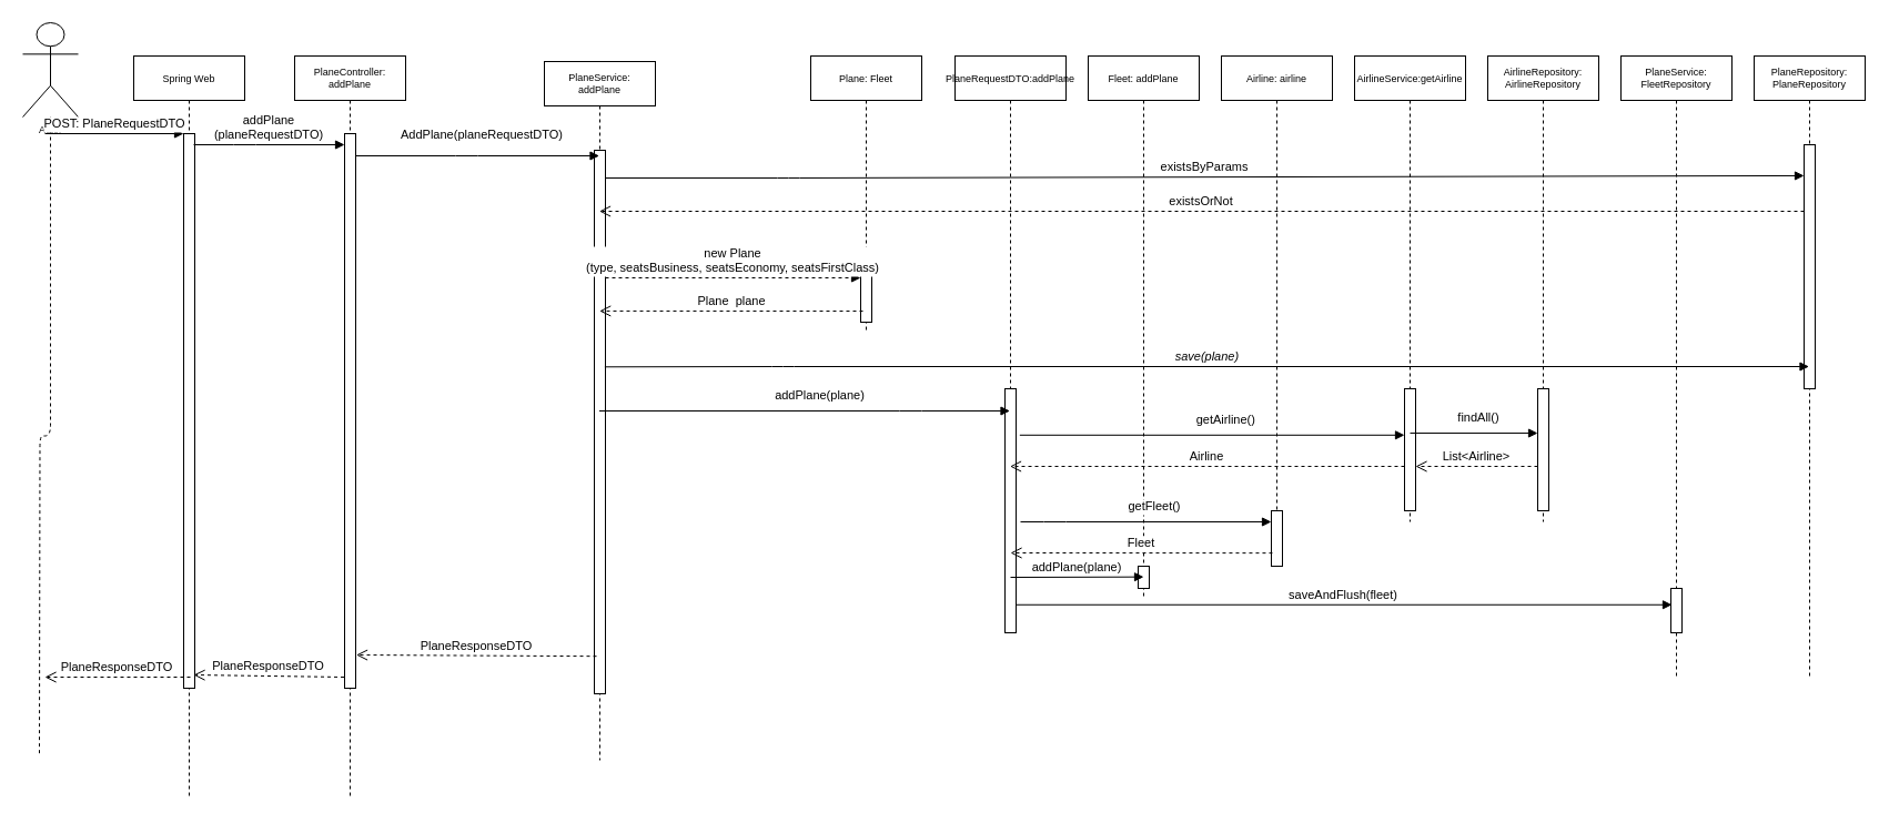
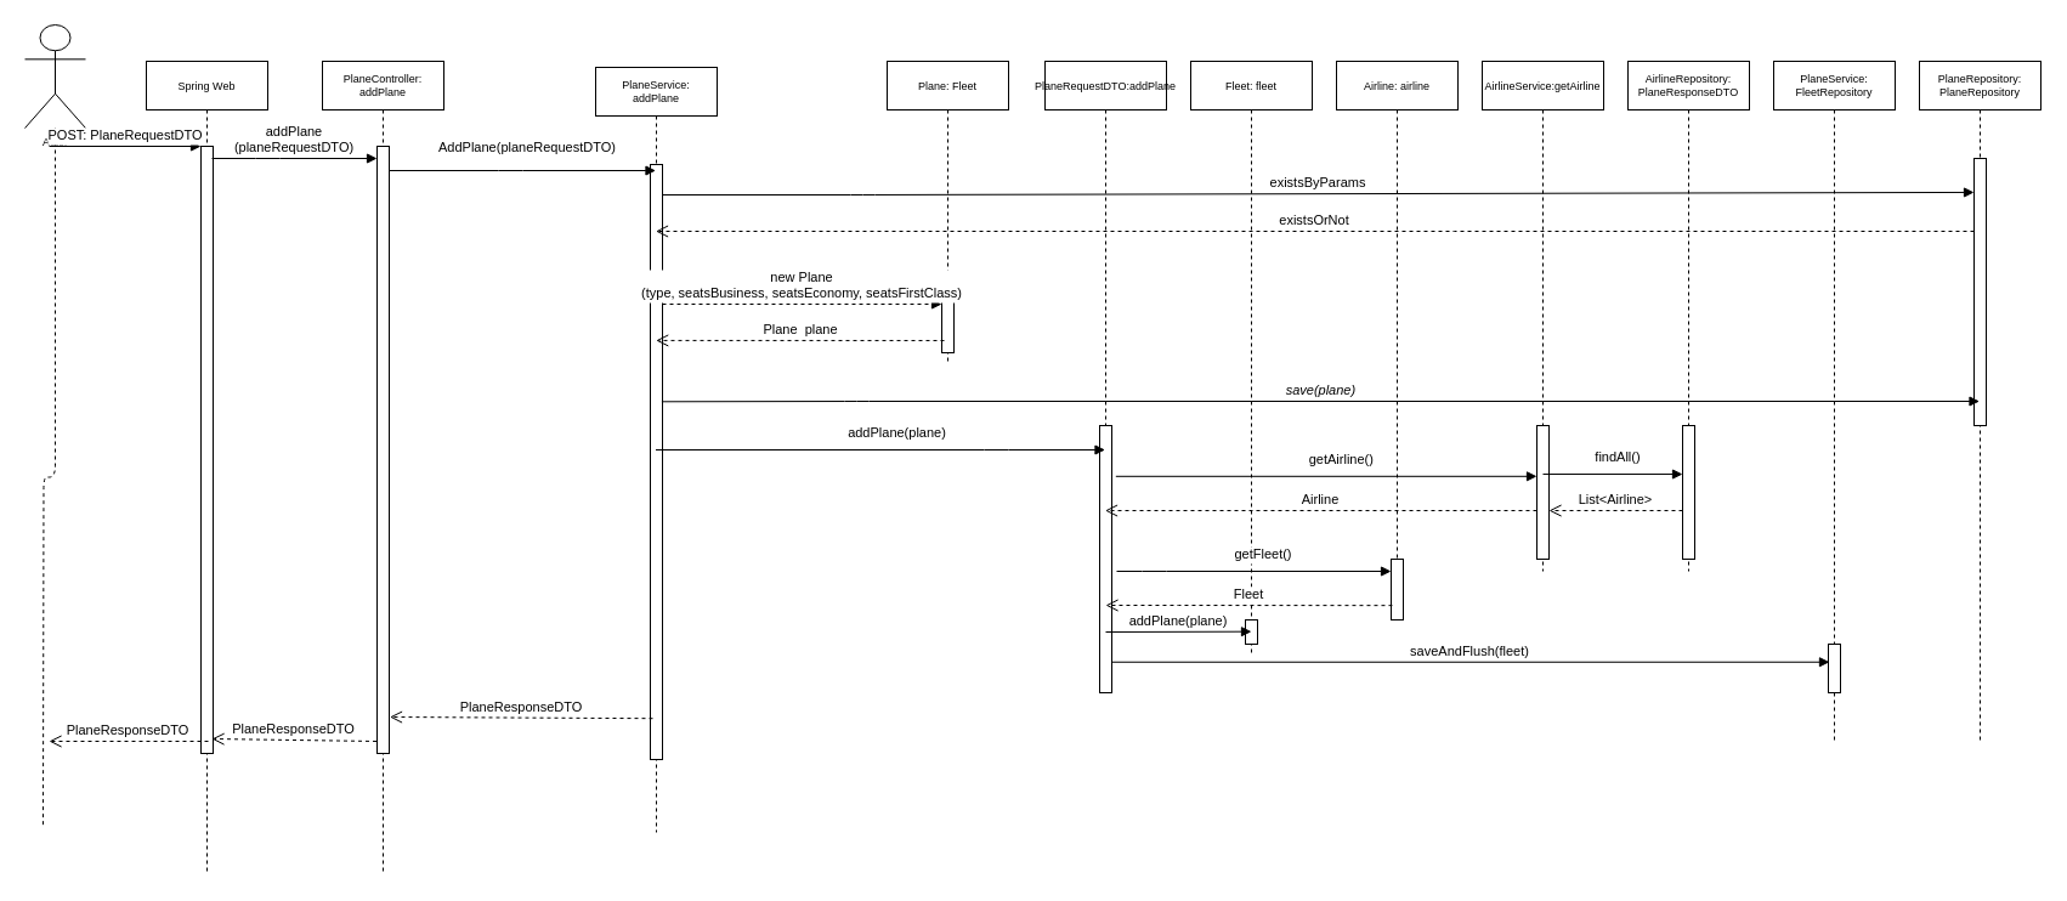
- <mxCell id="25" value="AirlineRepository:&#10;AirlineRepository" style="shape=umlLifeline;perimeter=lifelinePerimeter;container=1;collapsible=0;recursiveResize=0;rounded=0;shadow=0;strokeWidth=1;fontSize=9;" parent="1" vertex="1"><mxGeometry x="1340" y="50" width="100" height="420" as="geometry" /></mxCell>
+ <mxCell id="25" value="AirlineRepository:&#10;PlaneResponseDTO" style="shape=umlLifeline;perimeter=lifelinePerimeter;container=1;collapsible=0;recursiveResize=0;rounded=0;shadow=0;strokeWidth=1;fontSize=9;" parent="1" vertex="1"><mxGeometry x="1340" y="50" width="100" height="420" as="geometry" /></mxCell>
- <mxCell id="35" value="Fleet: addPlane" style="shape=umlLifeline;perimeter=lifelinePerimeter;container=1;collapsible=0;recursiveResize=0;rounded=0;shadow=0;strokeWidth=1;fontSize=9;" parent="1" vertex="1"><mxGeometry x="980" y="50" width="100" height="490" as="geometry" /></mxCell>
+ <mxCell id="35" value="Fleet: fleet" style="shape=umlLifeline;perimeter=lifelinePerimeter;container=1;collapsible=0;recursiveResize=0;rounded=0;shadow=0;strokeWidth=1;fontSize=9;" parent="1" vertex="1"><mxGeometry x="980" y="50" width="100" height="490" as="geometry" /></mxCell>
